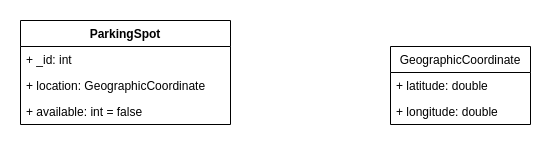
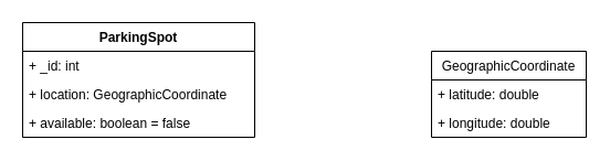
- <mxCell id="8" value="+ available: int = false" style="text;strokeColor=none;fillColor=none;align=left;verticalAlign=top;spacingLeft=4;spacingRight=4;overflow=hidden;rotatable=0;points=[[0,0.5],[1,0.5]];portConstraint=eastwest;" parent="5" vertex="1"><mxGeometry y="78" width="210" height="26" as="geometry" /></mxCell>
+ <mxCell id="8" value="+ available: boolean = false" style="text;strokeColor=none;fillColor=none;align=left;verticalAlign=top;spacingLeft=4;spacingRight=4;overflow=hidden;rotatable=0;points=[[0,0.5],[1,0.5]];portConstraint=eastwest;" parent="5" vertex="1"><mxGeometry y="78" width="210" height="26" as="geometry" /></mxCell>
